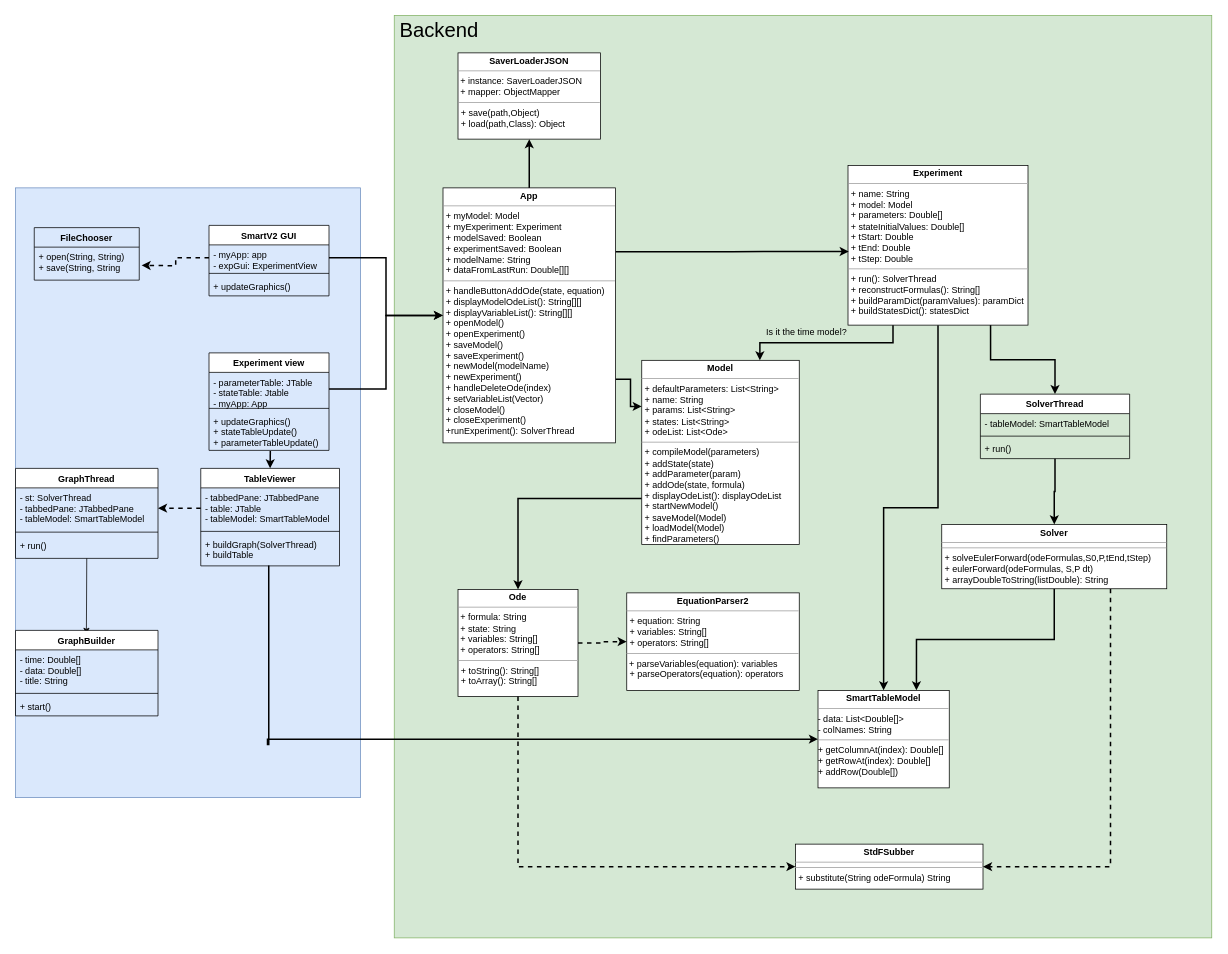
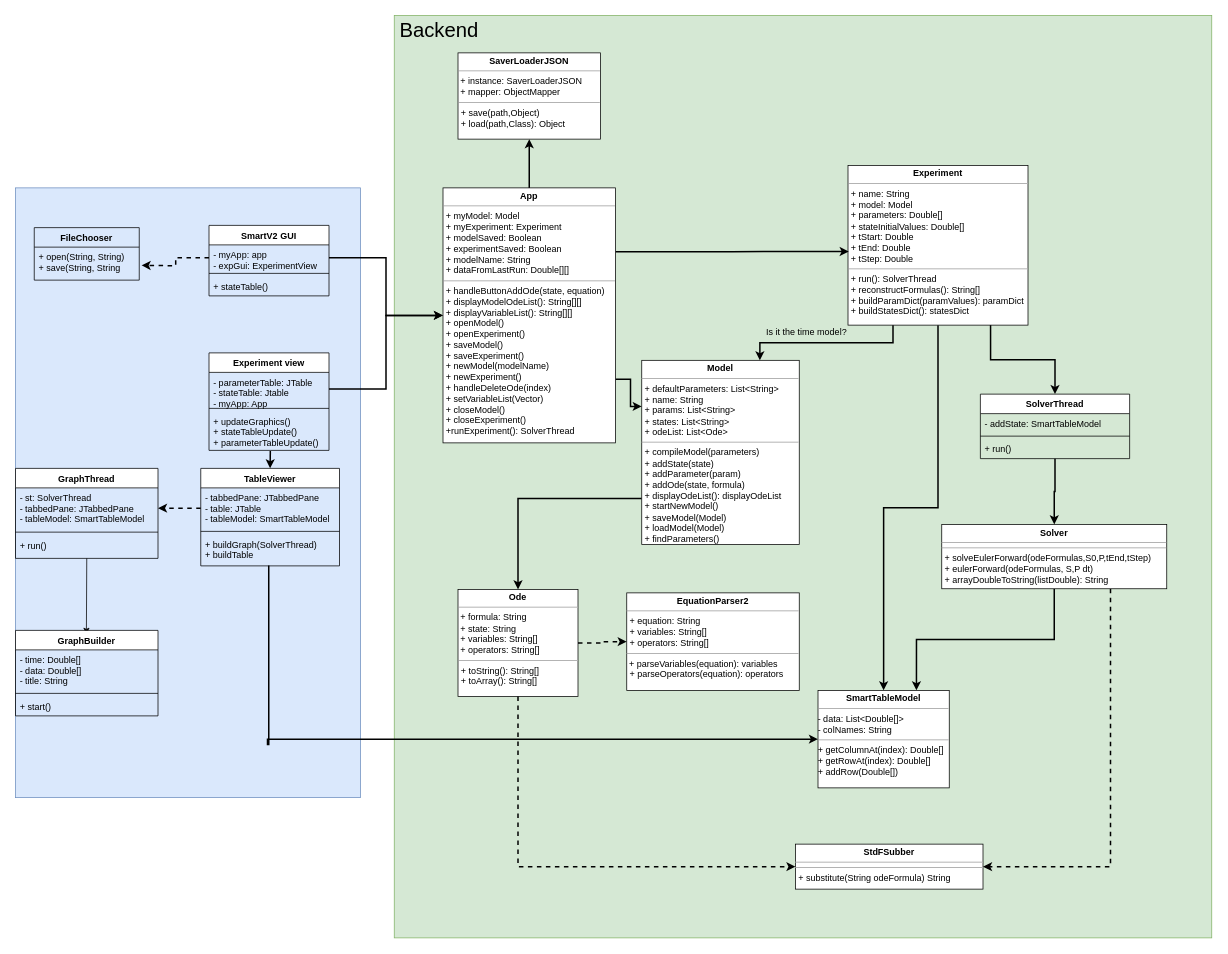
- <mxCell id="28" value="+ updateGraphics()" style="text;strokeColor=none;fillColor=none;align=left;verticalAlign=top;spacingLeft=4;spacingRight=4;overflow=hidden;rotatable=0;points=[[0,0.5],[1,0.5]];portConstraint=eastwest;" vertex="1" parent="25"><mxGeometry y="68" width="160" height="26" as="geometry" /></mxCell>
+ <mxCell id="28" value="+ stateTable()" style="text;strokeColor=none;fillColor=none;align=left;verticalAlign=top;spacingLeft=4;spacingRight=4;overflow=hidden;rotatable=0;points=[[0,0.5],[1,0.5]];portConstraint=eastwest;" vertex="1" parent="25"><mxGeometry y="68" width="160" height="26" as="geometry" /></mxCell>
- <mxCell id="6" value="- tableModel: SmartTableModel" style="text;strokeColor=none;fillColor=none;align=left;verticalAlign=top;spacingLeft=4;spacingRight=4;overflow=hidden;rotatable=0;points=[[0,0.5],[1,0.5]];portConstraint=eastwest;" vertex="1" parent="5"><mxGeometry y="26" width="199" height="26" as="geometry" /></mxCell>
+ <mxCell id="6" value="- addState: SmartTableModel" style="text;strokeColor=none;fillColor=none;align=left;verticalAlign=top;spacingLeft=4;spacingRight=4;overflow=hidden;rotatable=0;points=[[0,0.5],[1,0.5]];portConstraint=eastwest;" vertex="1" parent="5"><mxGeometry y="26" width="199" height="26" as="geometry" /></mxCell>
